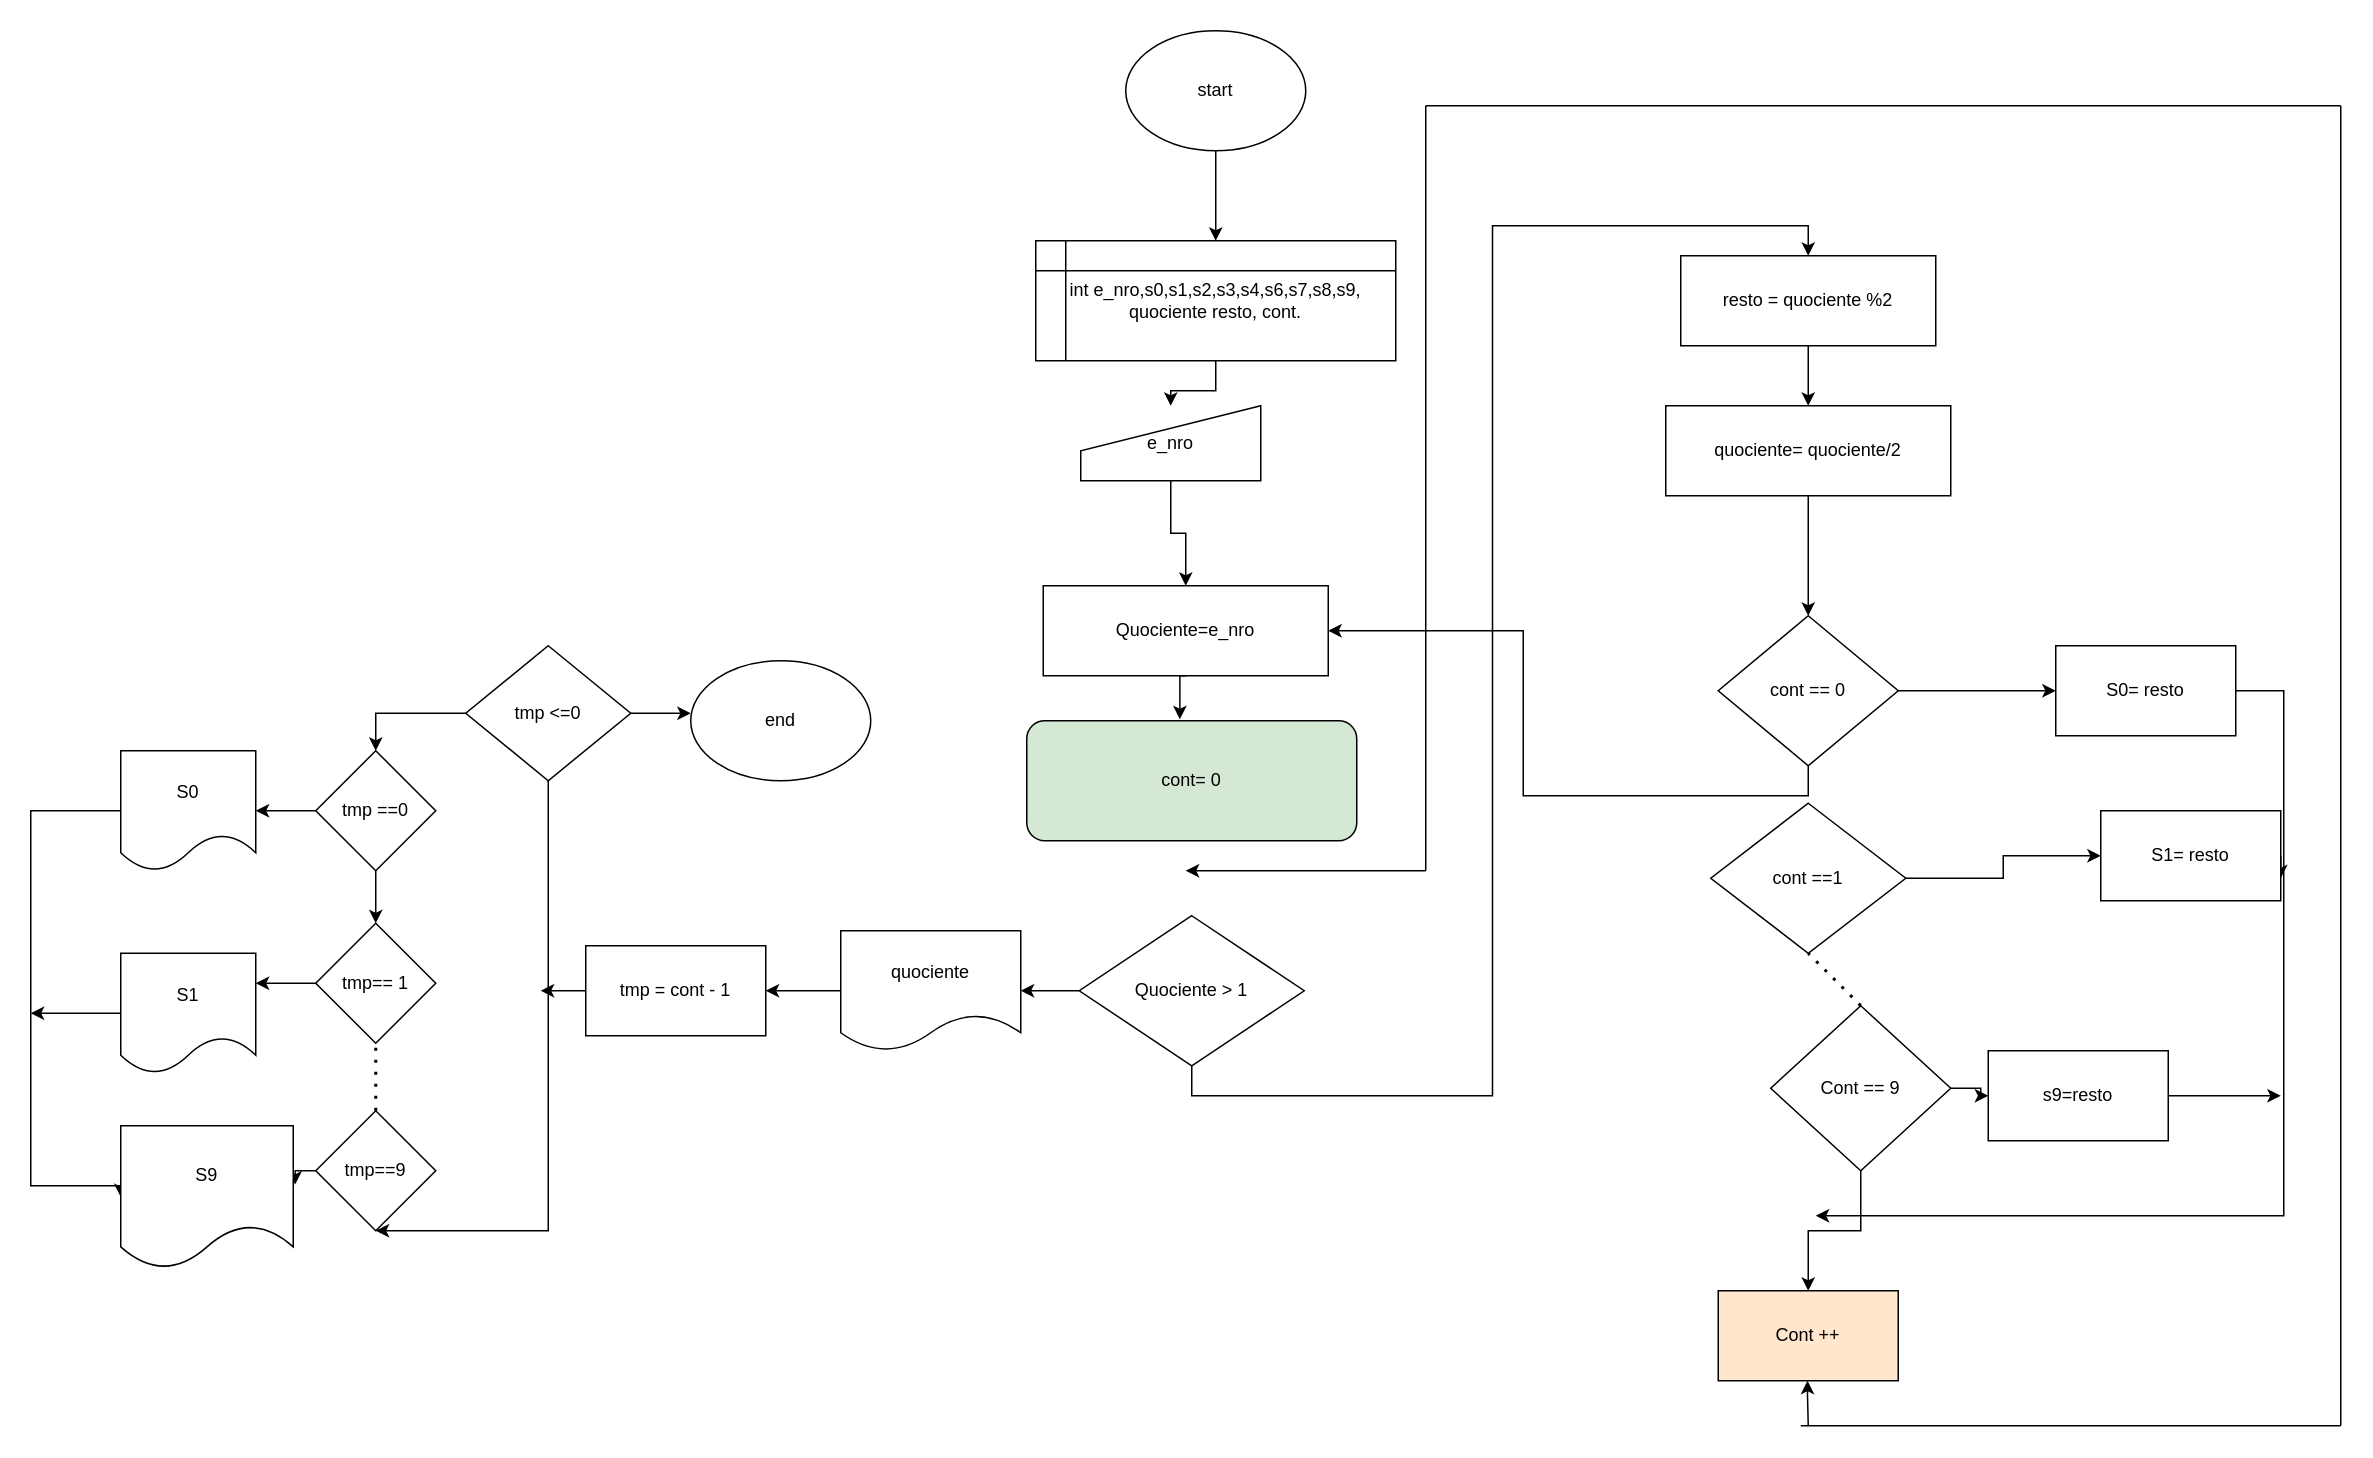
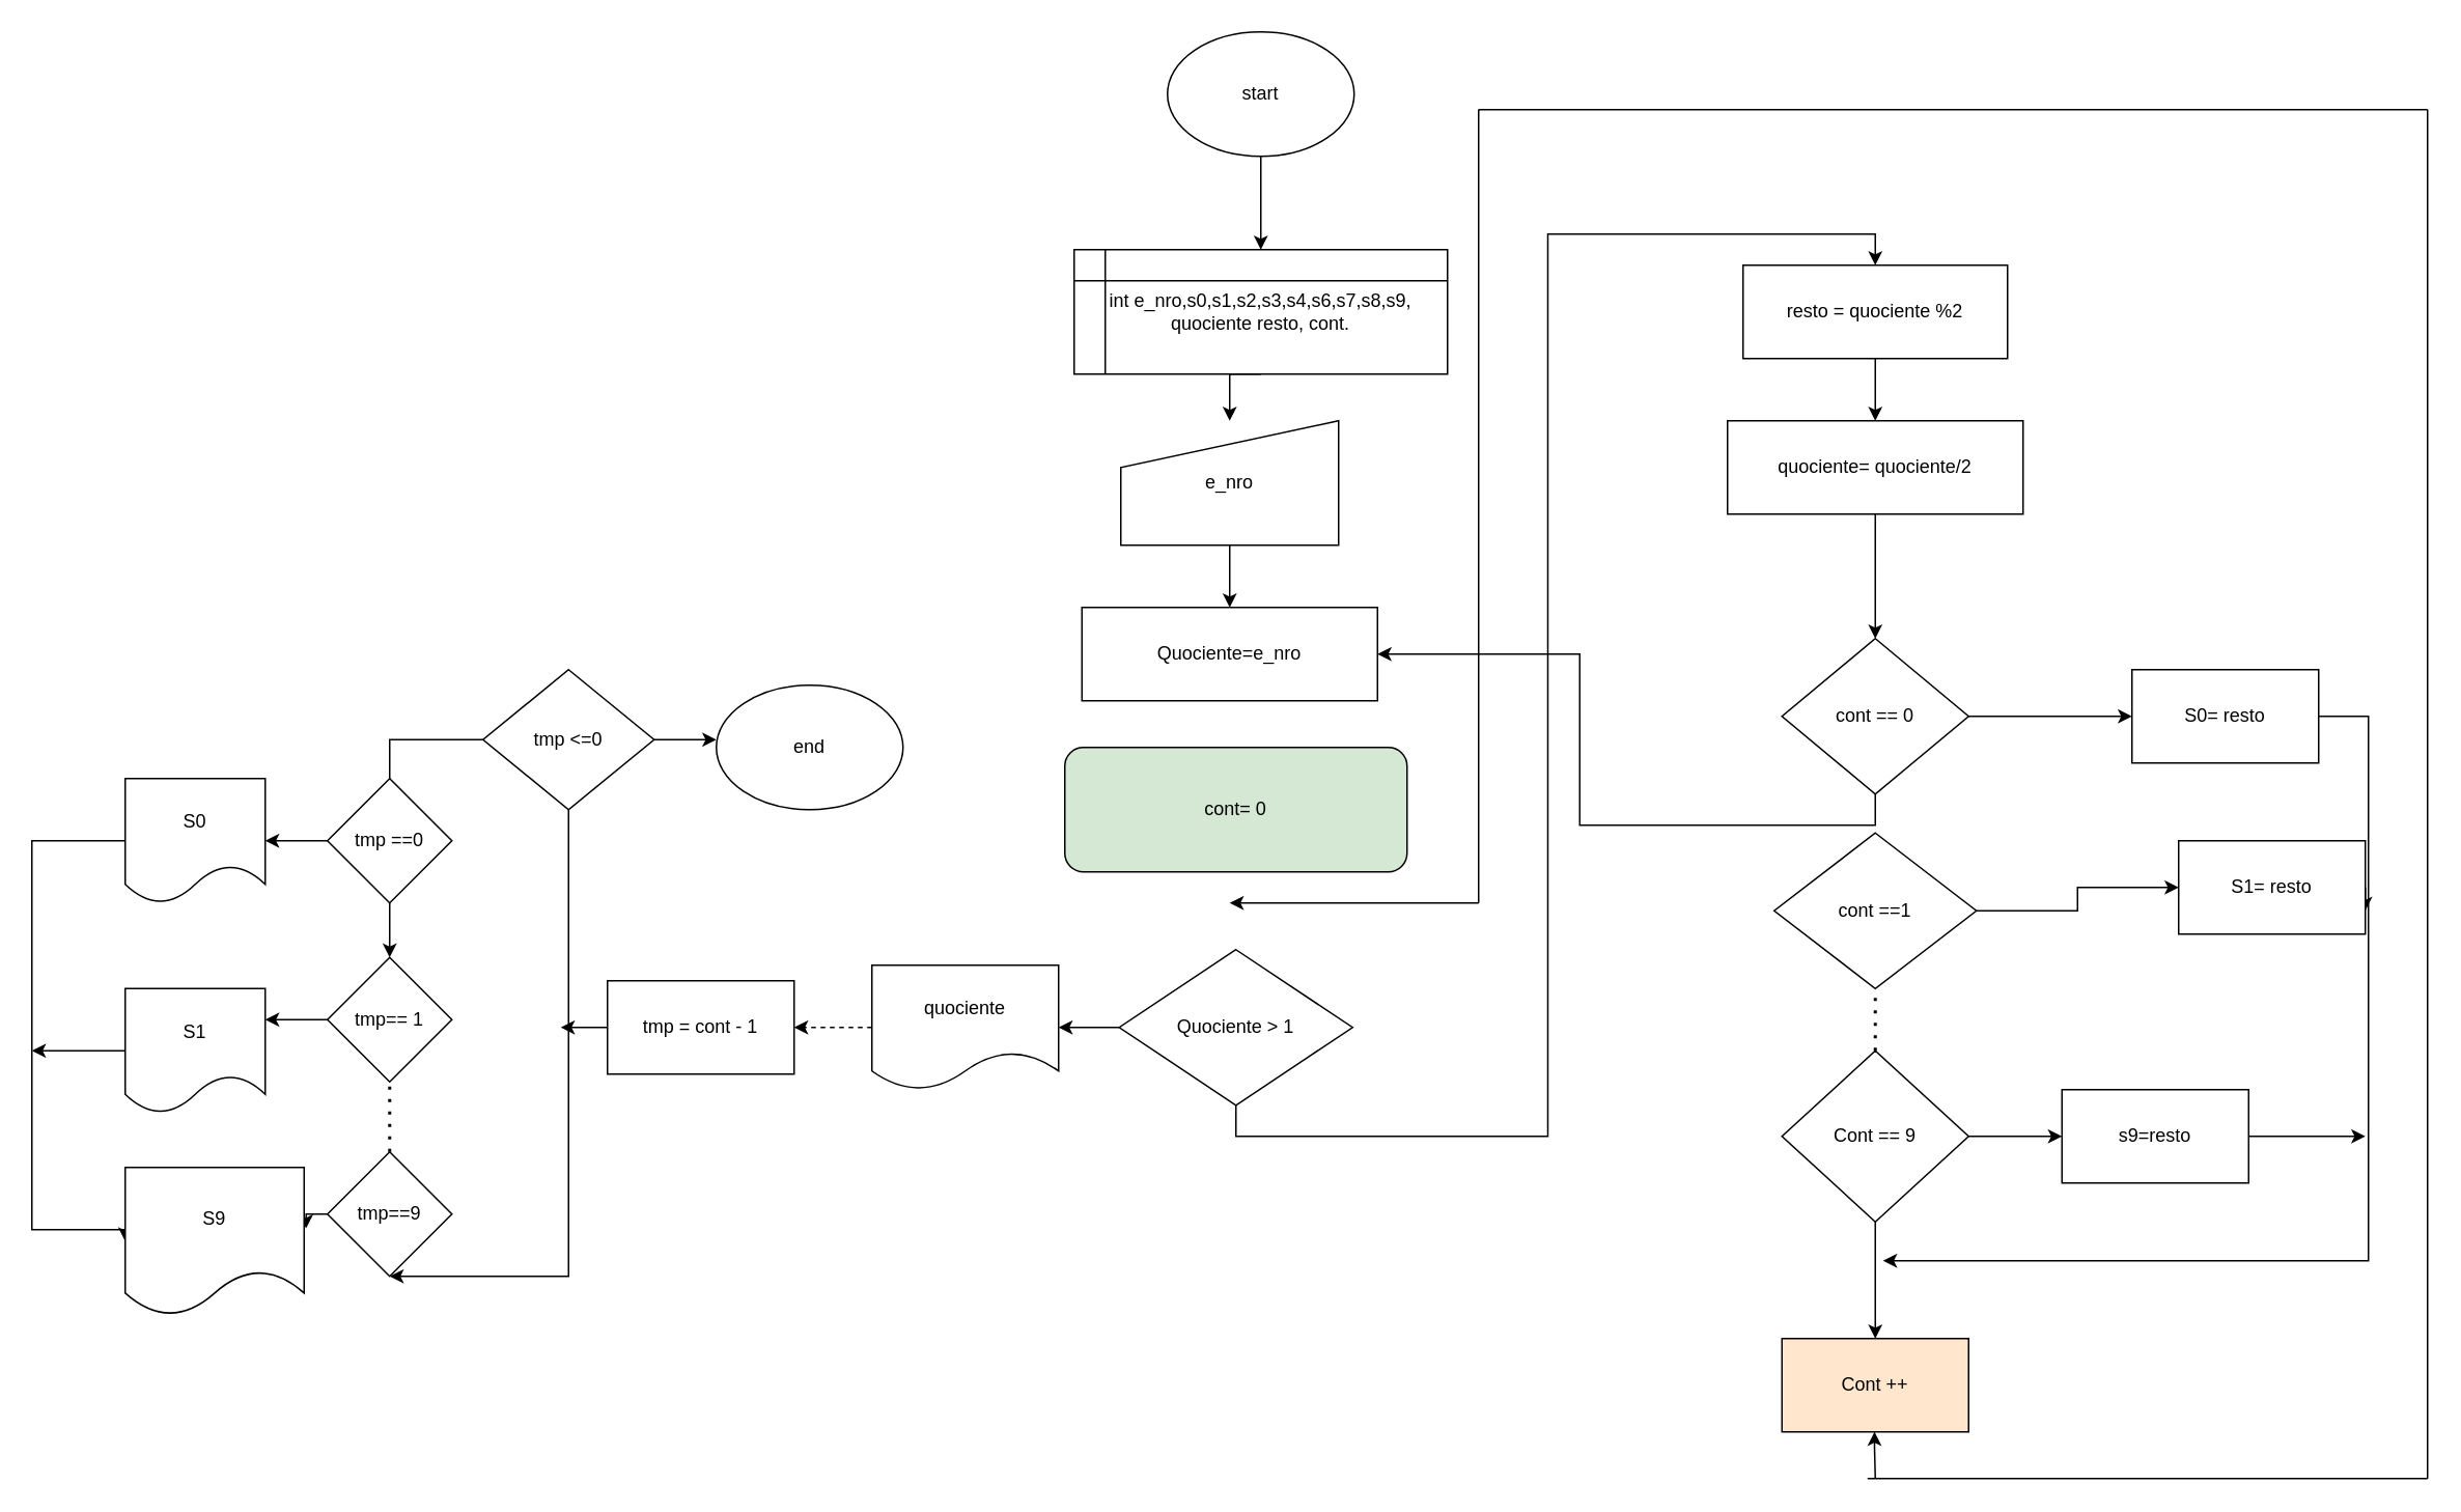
- <mxCell id="7" value="e_nro" style="shape=manualInput;whiteSpace=wrap;html=1;" vertex="1" parent="1"><mxGeometry x="720" y="270" width="120" height="50" as="geometry" /></mxCell>
+ <mxCell id="7" value="e_nro" style="shape=manualInput;whiteSpace=wrap;html=1;" vertex="1" parent="1"><mxGeometry x="720" y="270" width="140" height="80" as="geometry" /></mxCell>
- <mxCell id="9" style="edgeStyle=orthogonalEdgeStyle;rounded=0;orthogonalLoop=1;jettySize=auto;html=1;exitX=0.5;exitY=1;exitDx=0;exitDy=0;entryX=0.464;entryY=-0.012;entryDx=0;entryDy=0;entryPerimeter=0;" edge="1" parent="1" source="10" target="8"><mxGeometry relative="1" as="geometry" /></mxCell>
- <mxCell id="37" style="edgeStyle=orthogonalEdgeStyle;rounded=0;orthogonalLoop=1;jettySize=auto;html=1;exitX=0;exitY=0.5;exitDx=0;exitDy=0;entryX=0.5;entryY=0;entryDx=0;entryDy=0;" edge="1" parent="1" source="40" target="43"><mxGeometry relative="1" as="geometry" /></mxCell>
+ <mxCell id="37" style="edgeStyle=orthogonalEdgeStyle;rounded=0;orthogonalLoop=1;jettySize=auto;html=1;exitX=0;exitY=0.5;exitDx=0;exitDy=0;entryX=0.5;entryY=0;entryDx=0;entryDy=0;endArrow=none;" edge="1" parent="1" source="40" target="43"><mxGeometry relative="1" as="geometry" /></mxCell>
- <mxCell id="33" style="edgeStyle=orthogonalEdgeStyle;rounded=0;orthogonalLoop=1;jettySize=auto;html=1;exitX=0;exitY=0.5;exitDx=0;exitDy=0;entryX=1;entryY=0.5;entryDx=0;entryDy=0;" edge="1" parent="1" source="34" target="36"><mxGeometry relative="1" as="geometry" /></mxCell>
+ <mxCell id="33" style="edgeStyle=orthogonalEdgeStyle;rounded=0;orthogonalLoop=1;jettySize=auto;html=1;exitX=0;exitY=0.5;exitDx=0;exitDy=0;entryX=1;entryY=0.5;entryDx=0;entryDy=0;dashed=1;" edge="1" parent="1" source="34" target="36"><mxGeometry relative="1" as="geometry" /></mxCell>
- <mxCell id="25" value="Cont == 9" style="rhombus;whiteSpace=wrap;html=1;" vertex="1" parent="1"><mxGeometry x="1180" y="670" width="120" height="110" as="geometry" /></mxCell>
+ <mxCell id="25" value="Cont == 9" style="rhombus;whiteSpace=wrap;html=1;" vertex="1" parent="1"><mxGeometry x="1145" y="675" width="120" height="110" as="geometry" /></mxCell>
